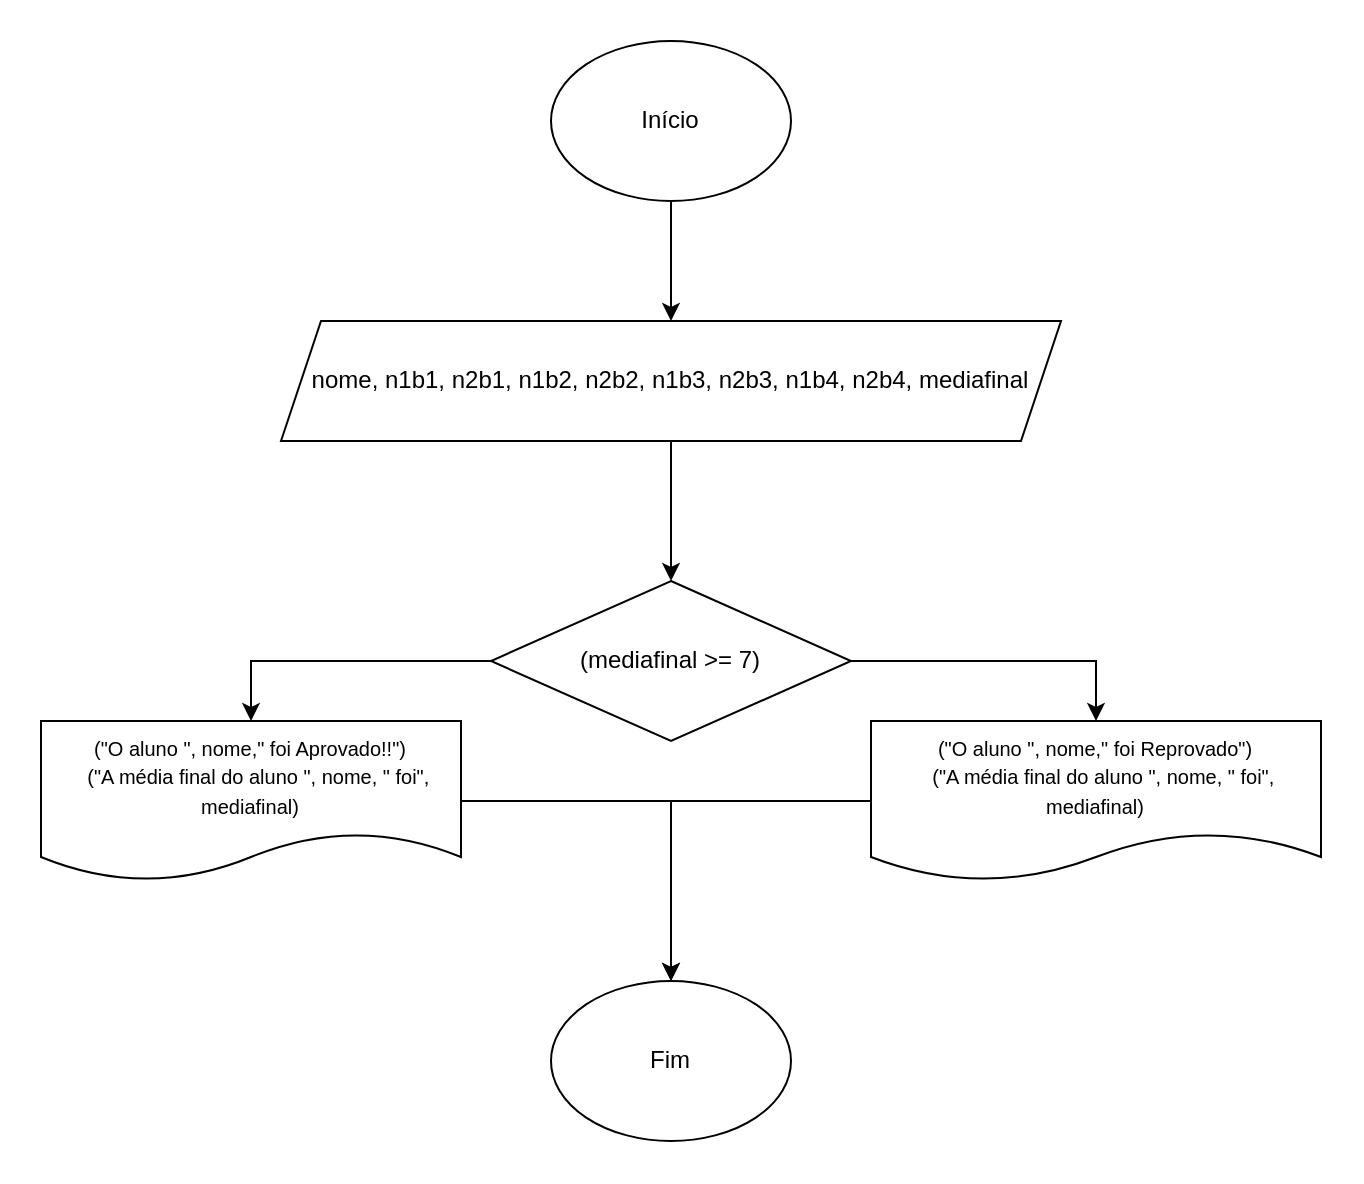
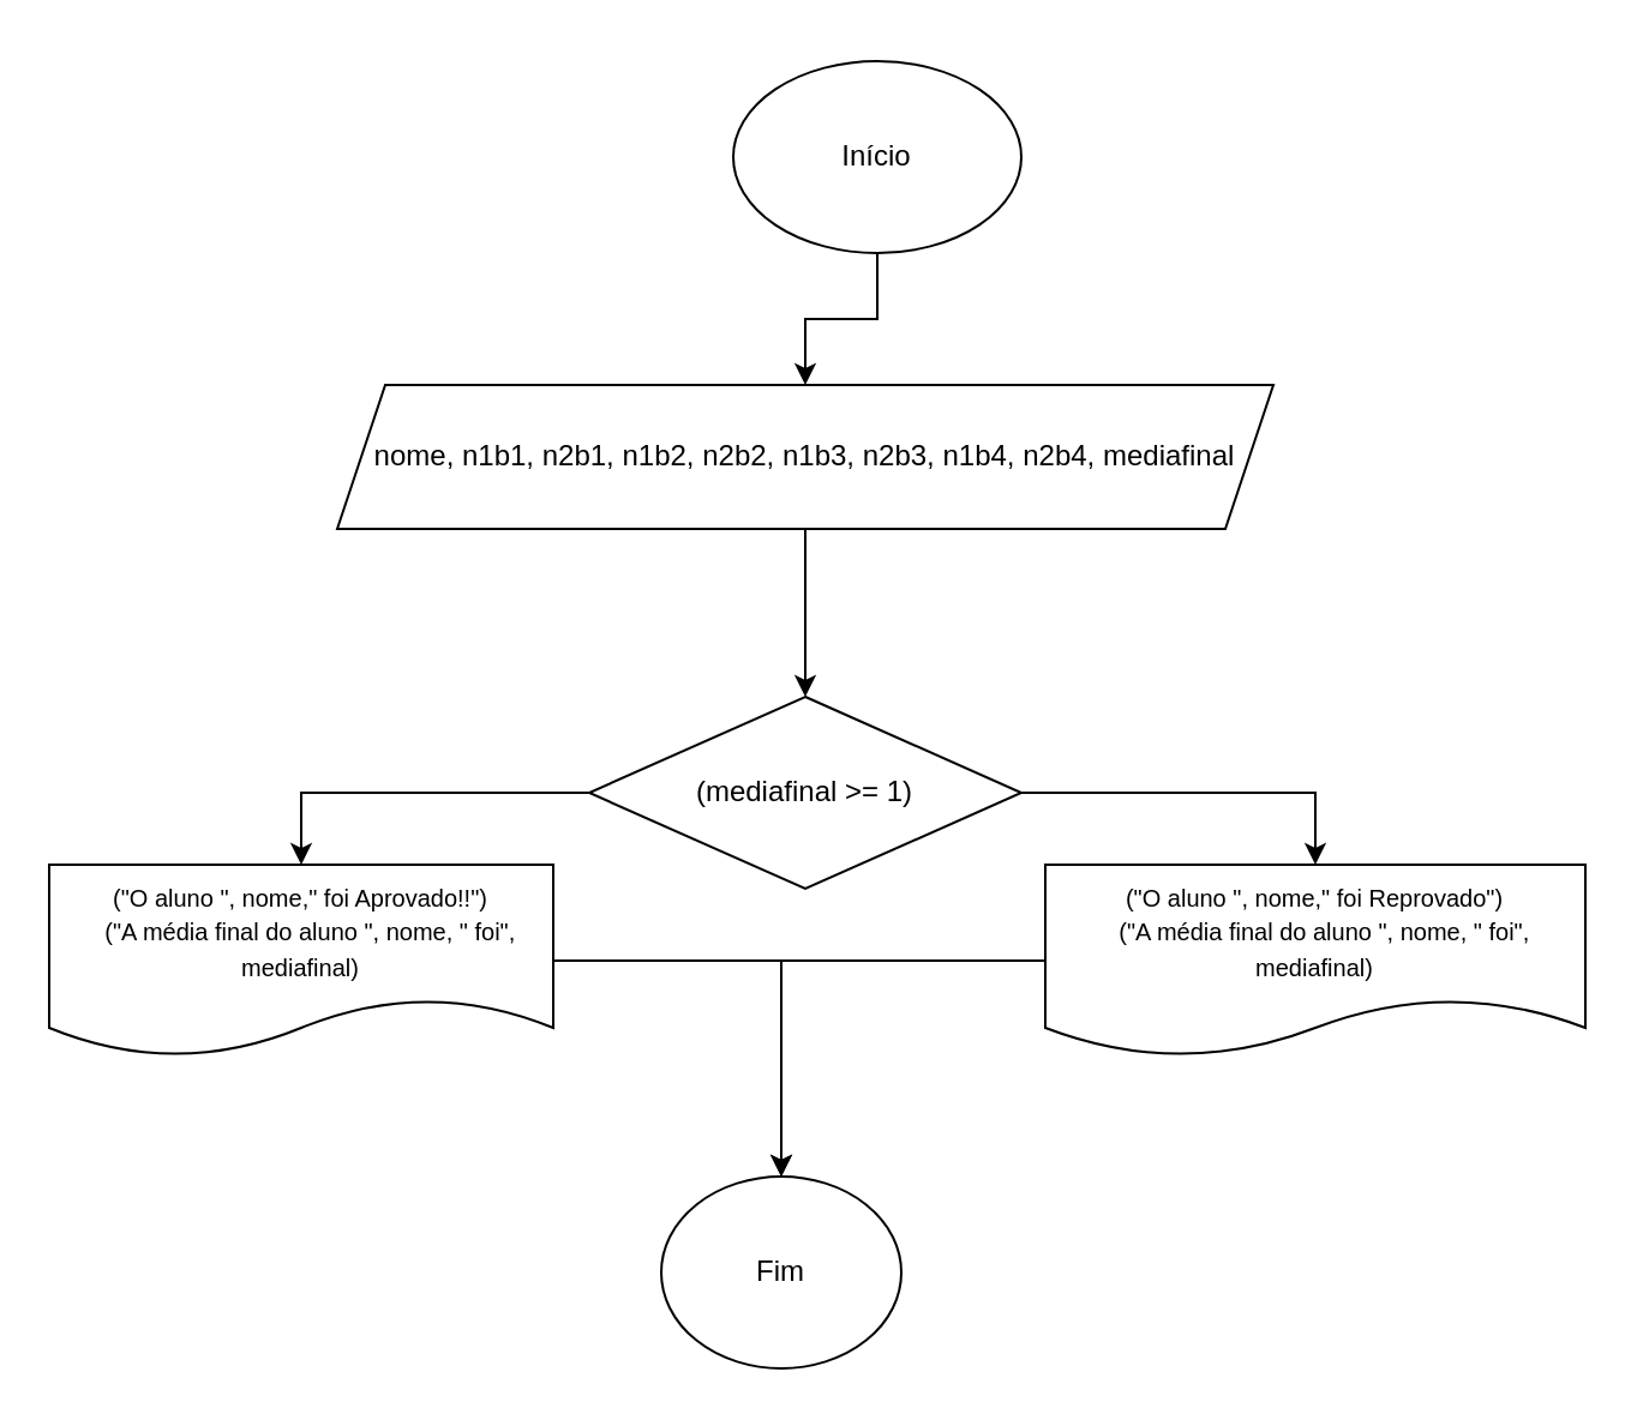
- <mxCell id="3" value="Início" style="ellipse;whiteSpace=wrap;html=1;" vertex="1" parent="1"><mxGeometry x="275" y="20" width="120" height="80" as="geometry" /></mxCell>
+ <mxCell id="3" value="Início" style="ellipse;whiteSpace=wrap;html=1;" vertex="1" parent="1"><mxGeometry x="305" y="25" width="120" height="80" as="geometry" /></mxCell>
- <mxCell id="8" value="(mediafinal &amp;gt;= 7)" style="rhombus;whiteSpace=wrap;html=1;" vertex="1" parent="1"><mxGeometry x="245" y="290" width="180" height="80" as="geometry" /></mxCell>
+ <mxCell id="8" value="(mediafinal &amp;gt;= 1)" style="rhombus;whiteSpace=wrap;html=1;" vertex="1" parent="1"><mxGeometry x="245" y="290" width="180" height="80" as="geometry" /></mxCell>
- <mxCell id="13" value="Fim" style="ellipse;whiteSpace=wrap;html=1;" vertex="1" parent="1"><mxGeometry x="275" y="490" width="120" height="80" as="geometry" /></mxCell>
+ <mxCell id="13" value="Fim" style="ellipse;whiteSpace=wrap;html=1;" vertex="1" parent="1"><mxGeometry x="275" y="490" width="100" height="80" as="geometry" /></mxCell>
